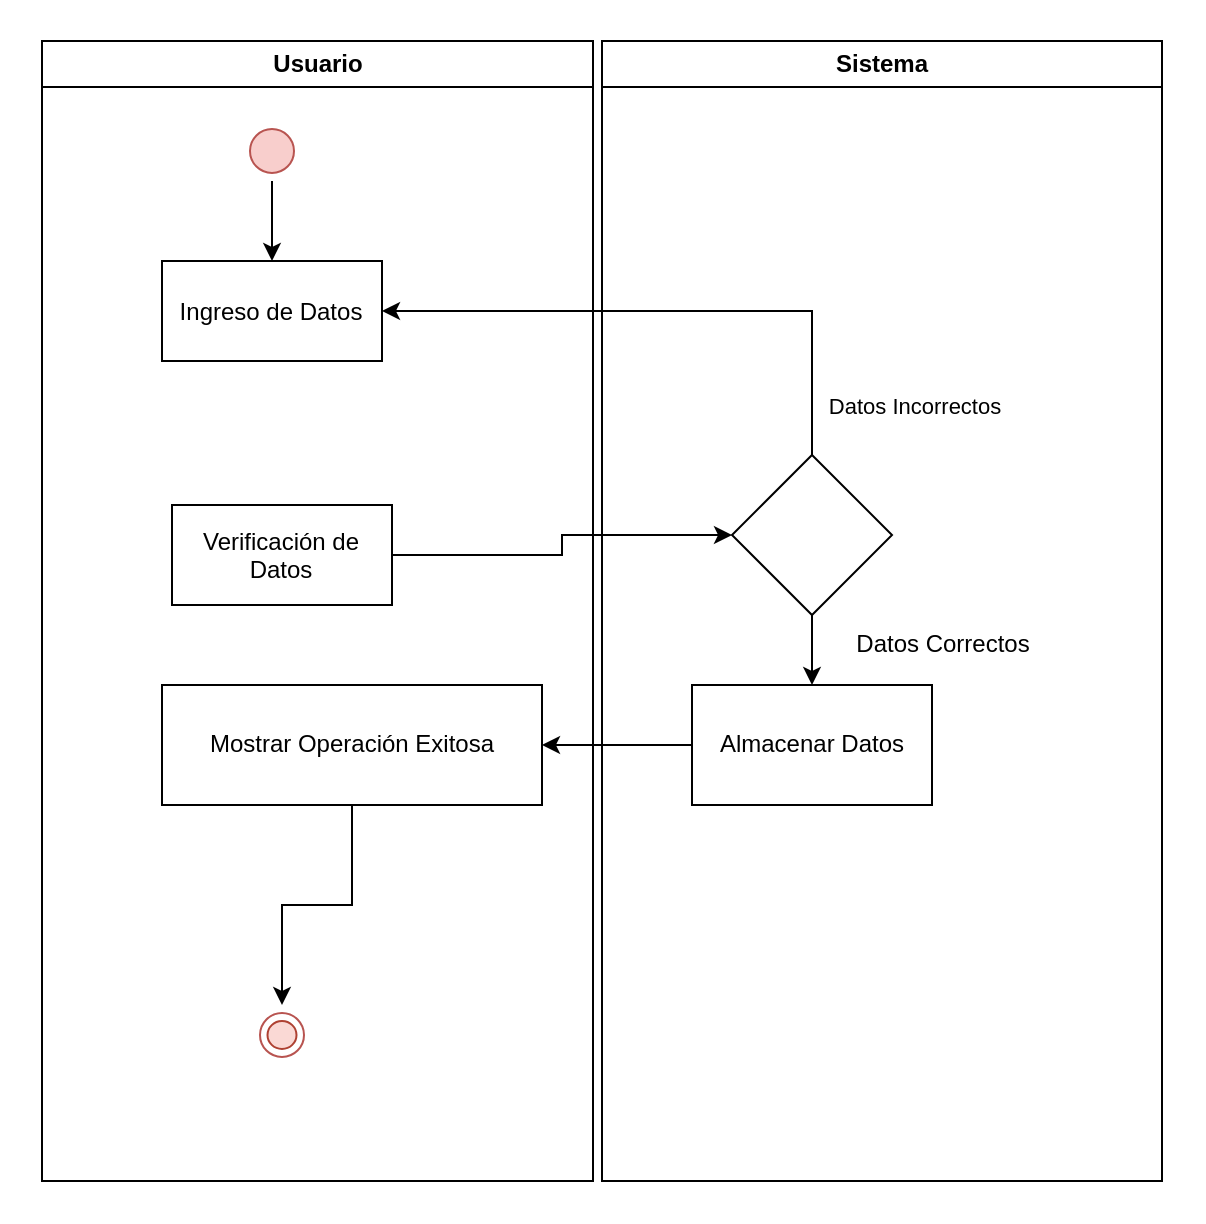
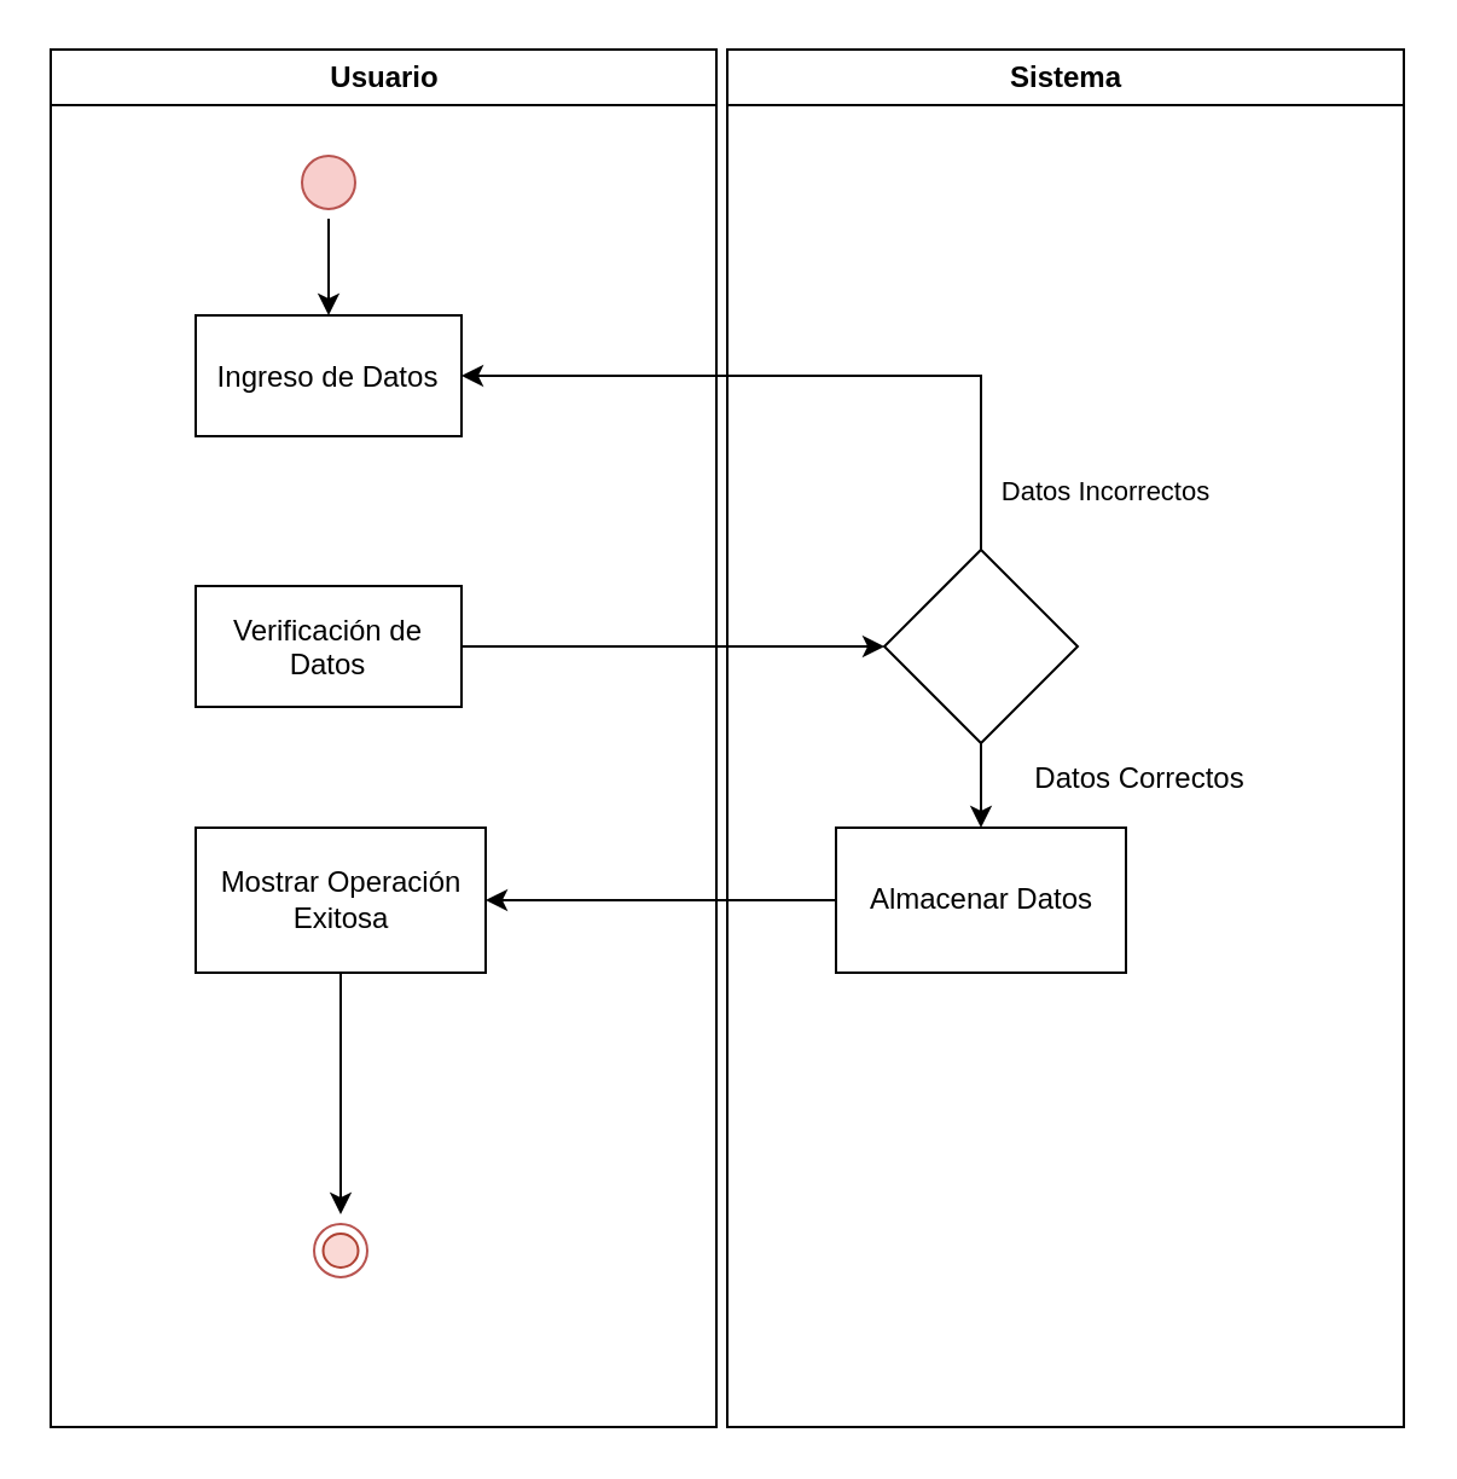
- <mxCell id="6" value="Verificación de &#10;Datos" style="" vertex="1" parent="2"><mxGeometry x="65" y="232" width="110" height="50" as="geometry" /></mxCell>
+ <mxCell id="6" value="Verificación de &#10;Datos" style="" vertex="1" parent="2"><mxGeometry x="60" y="222" width="110" height="50" as="geometry" /></mxCell>
- <mxCell id="8" value="Mostrar Operación Exitosa" style="whiteSpace=wrap;html=1;" vertex="1" parent="2"><mxGeometry x="60" y="322" width="190" height="60" as="geometry" /></mxCell>
+ <mxCell id="8" value="Mostrar Operación Exitosa" style="whiteSpace=wrap;html=1;" vertex="1" parent="2"><mxGeometry x="60" y="322" width="120" height="60" as="geometry" /></mxCell>
